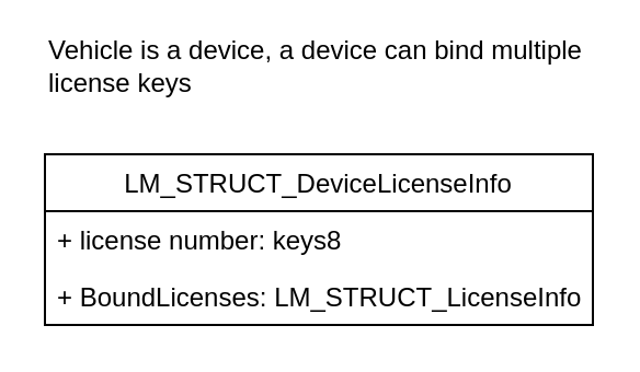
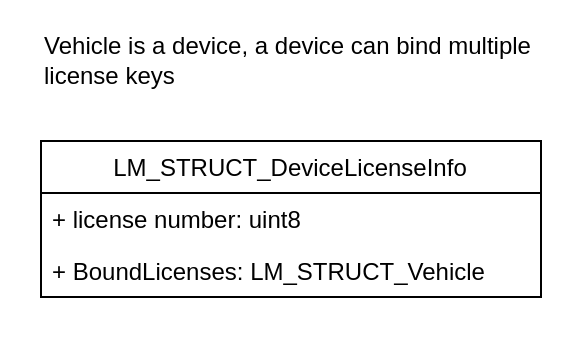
- <mxCell id="3" value="+ license number: keys8" style="text;strokeColor=none;fillColor=none;align=left;verticalAlign=top;spacingLeft=4;spacingRight=4;overflow=hidden;rotatable=0;points=[[0,0.5],[1,0.5]];portConstraint=eastwest;" vertex="1" parent="2"><mxGeometry y="26" width="250" height="26" as="geometry" /></mxCell>
+ <mxCell id="3" value="+ license number: uint8" style="text;strokeColor=none;fillColor=none;align=left;verticalAlign=top;spacingLeft=4;spacingRight=4;overflow=hidden;rotatable=0;points=[[0,0.5],[1,0.5]];portConstraint=eastwest;" vertex="1" parent="2"><mxGeometry y="26" width="250" height="26" as="geometry" /></mxCell>
- <mxCell id="4" value="+ BoundLicenses: LM_STRUCT_LicenseInfo" style="text;strokeColor=none;fillColor=none;align=left;verticalAlign=top;spacingLeft=4;spacingRight=4;overflow=hidden;rotatable=0;points=[[0,0.5],[1,0.5]];portConstraint=eastwest;" vertex="1" parent="2"><mxGeometry y="52" width="250" height="26" as="geometry" /></mxCell>
+ <mxCell id="4" value="+ BoundLicenses: LM_STRUCT_Vehicle" style="text;strokeColor=none;fillColor=none;align=left;verticalAlign=top;spacingLeft=4;spacingRight=4;overflow=hidden;rotatable=0;points=[[0,0.5],[1,0.5]];portConstraint=eastwest;" vertex="1" parent="2"><mxGeometry y="52" width="250" height="26" as="geometry" /></mxCell>
